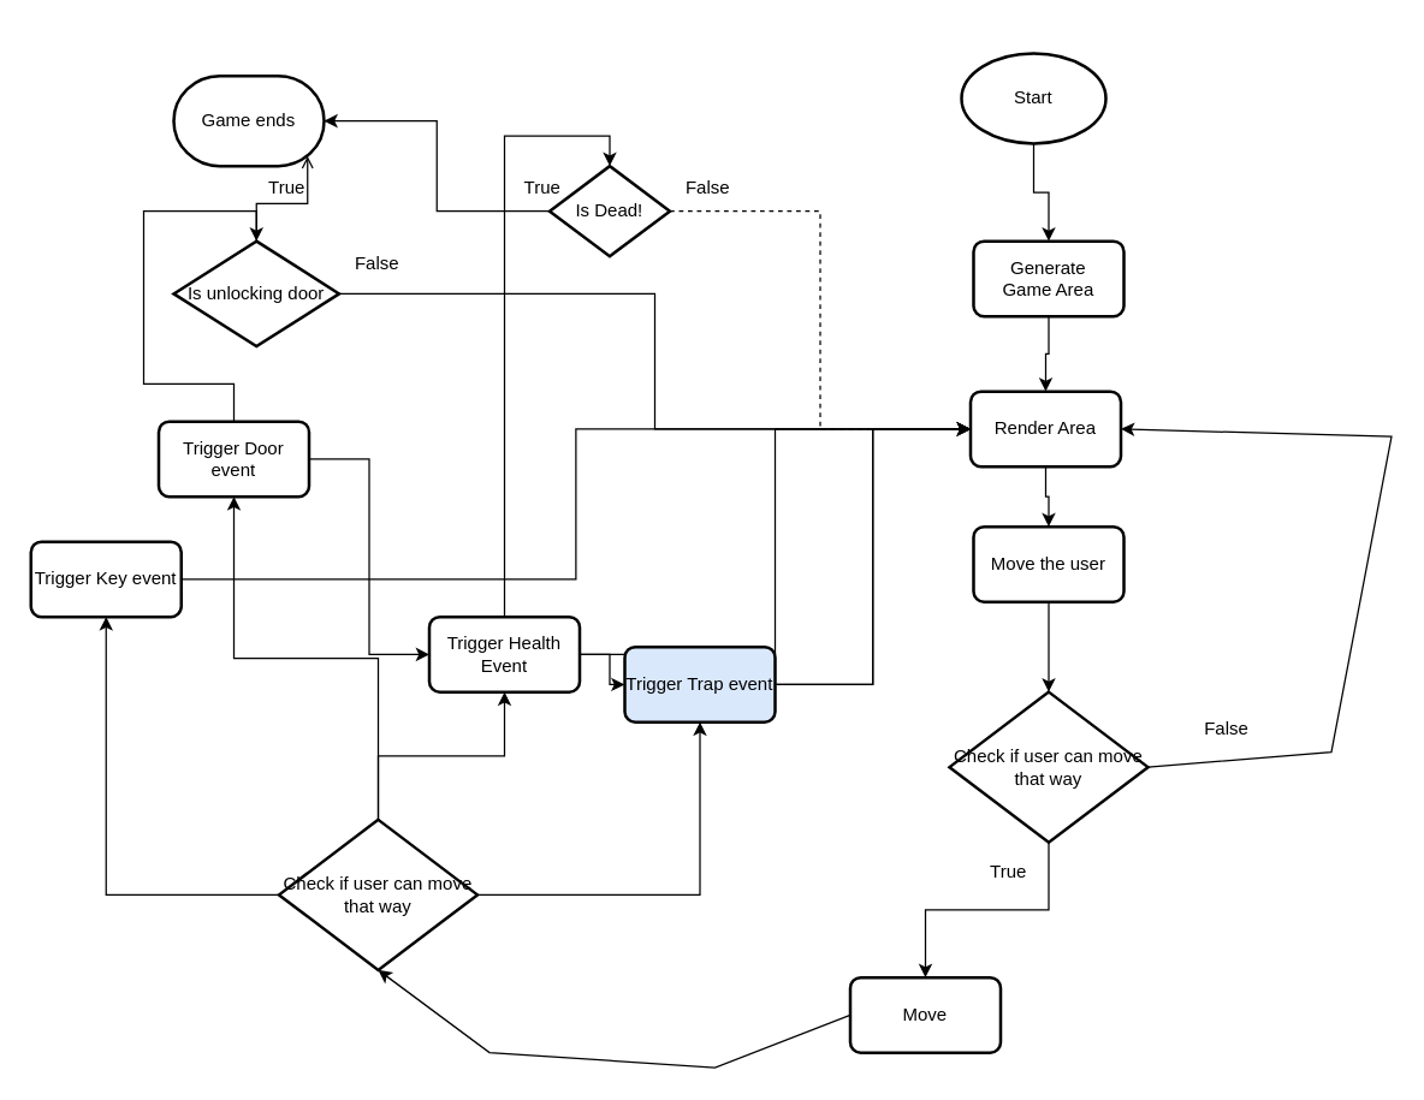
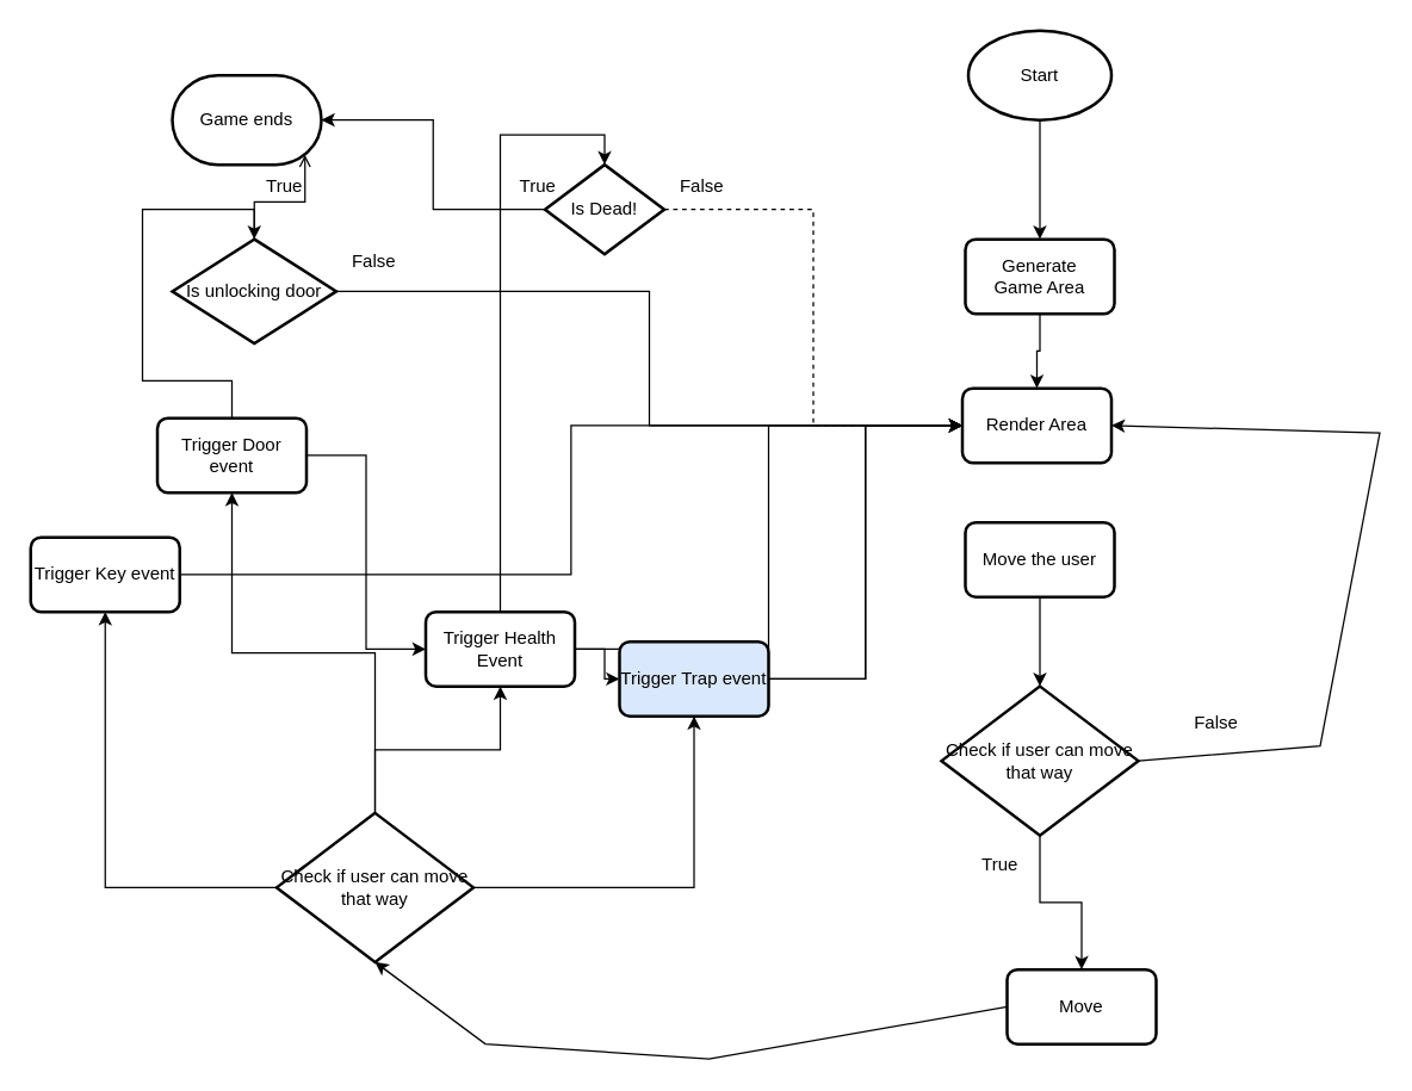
- <mxCell id="3" value="Start" style="strokeWidth=2;html=1;shape=mxgraph.flowchart.start_1;whiteSpace=wrap;" vertex="1" parent="1"><mxGeometry x="639" y="35" width="96" height="60" as="geometry" /></mxCell>
+ <mxCell id="3" value="Start" style="strokeWidth=2;html=1;shape=mxgraph.flowchart.start_1;whiteSpace=wrap;" vertex="1" parent="1"><mxGeometry x="649" y="20" width="96" height="60" as="geometry" /></mxCell>
- <mxCell id="6" value="" style="edgeStyle=orthogonalEdgeStyle;rounded=0;orthogonalLoop=1;jettySize=auto;html=1;" edge="1" parent="1" source="7" target="9"><mxGeometry relative="1" as="geometry" /></mxCell>
- <mxCell id="10" value="Move" style="rounded=1;whiteSpace=wrap;html=1;absoluteArcSize=1;arcSize=14;strokeWidth=2;" vertex="1" parent="1"><mxGeometry x="565" y="650" width="100" height="50" as="geometry" /></mxCell>
+ <mxCell id="10" value="Move" style="rounded=1;whiteSpace=wrap;html=1;absoluteArcSize=1;arcSize=14;strokeWidth=2;" vertex="1" parent="1"><mxGeometry x="675" y="650" width="100" height="50" as="geometry" /></mxCell>
